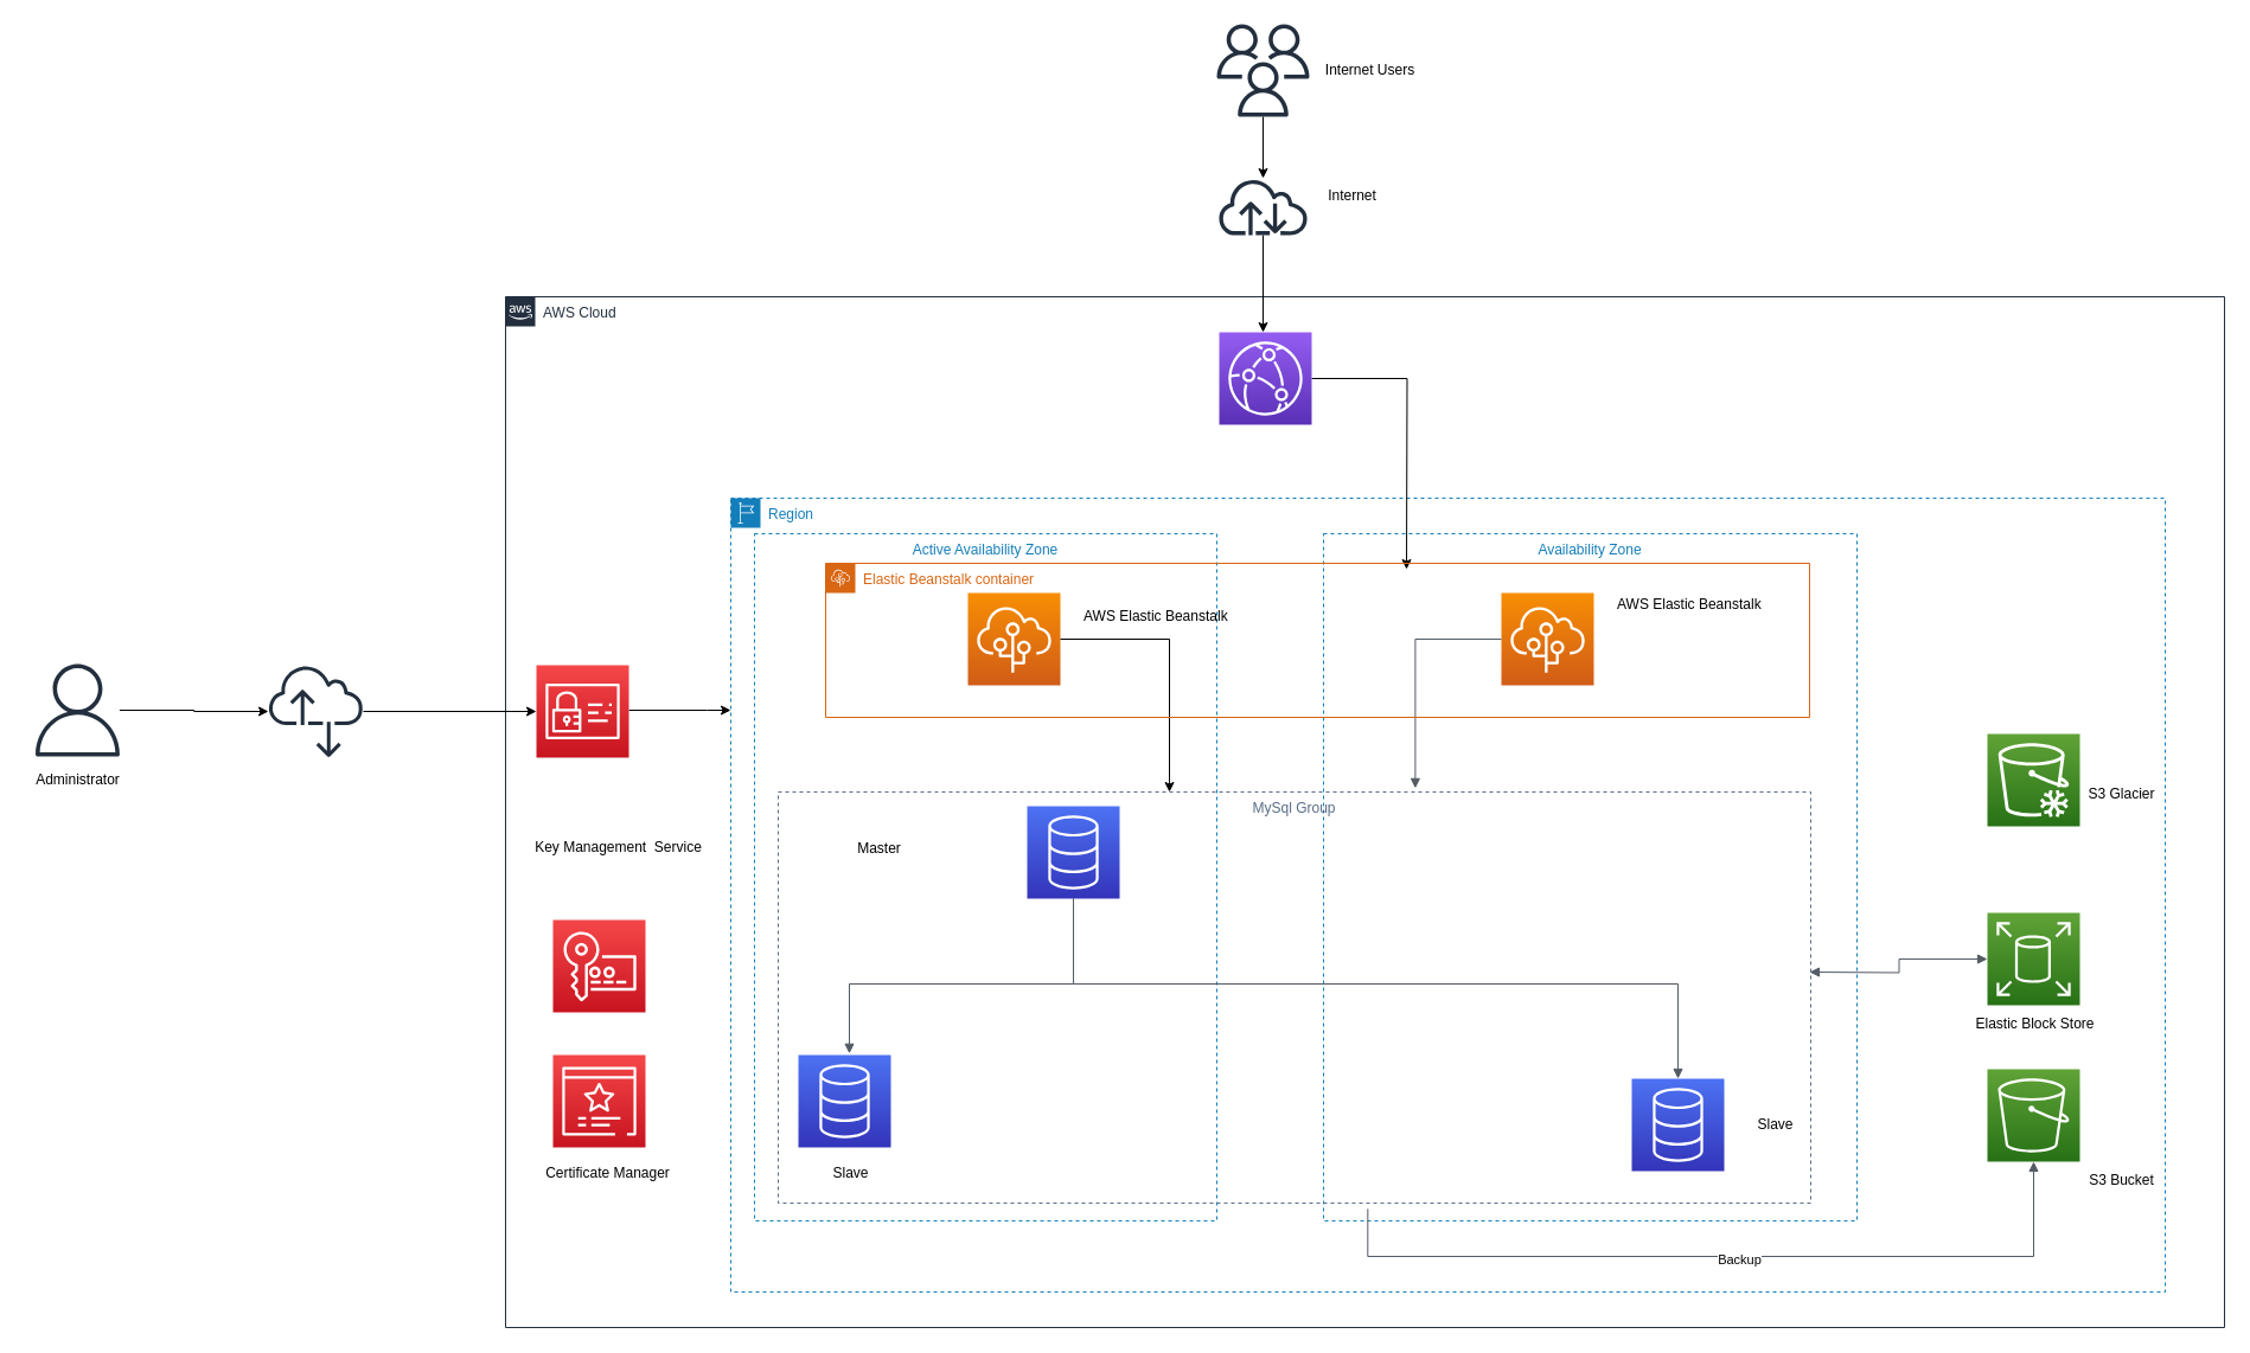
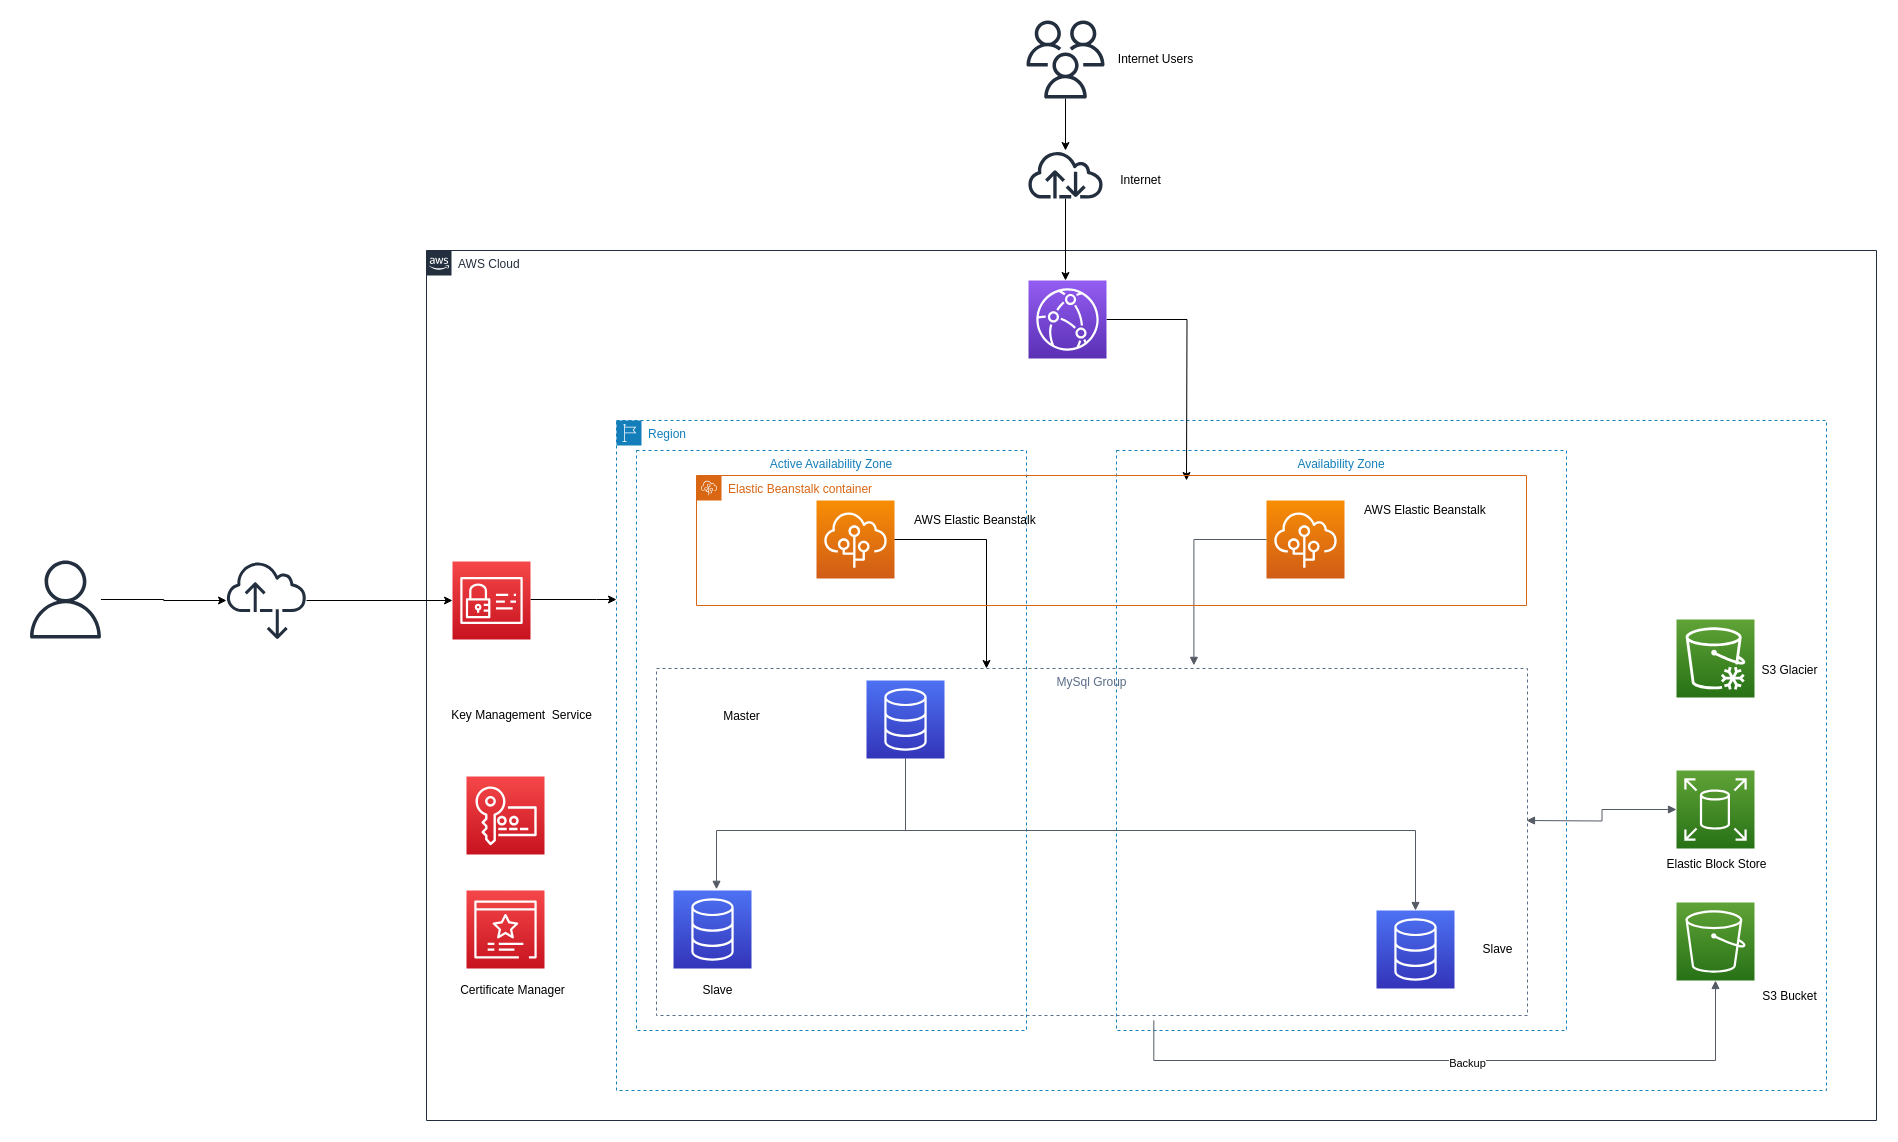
- <mxCell id="13" value="Internet" style="text;html=1;resizable=0;autosize=1;align=center;verticalAlign=middle;points=[];fillColor=none;strokeColor=none;rounded=0;" parent="1" vertex="1"><mxGeometry x="1110" y="155" width="60" height="20" as="geometry" /></mxCell>
+ <mxCell id="13" value="Internet" style="text;html=1;resizable=0;autosize=1;align=center;verticalAlign=middle;points=[];fillColor=none;strokeColor=none;rounded=0;" parent="1" vertex="1"><mxGeometry x="1110" y="170" width="60" height="20" as="geometry" /></mxCell>
- <mxCell id="24" value="Administrator" style="text;html=1;resizable=0;autosize=1;align=center;verticalAlign=middle;points=[];fillColor=none;strokeColor=none;rounded=0;" parent="1" vertex="1"><mxGeometry x="20" y="648" width="90" height="20" as="geometry" /></mxCell>
